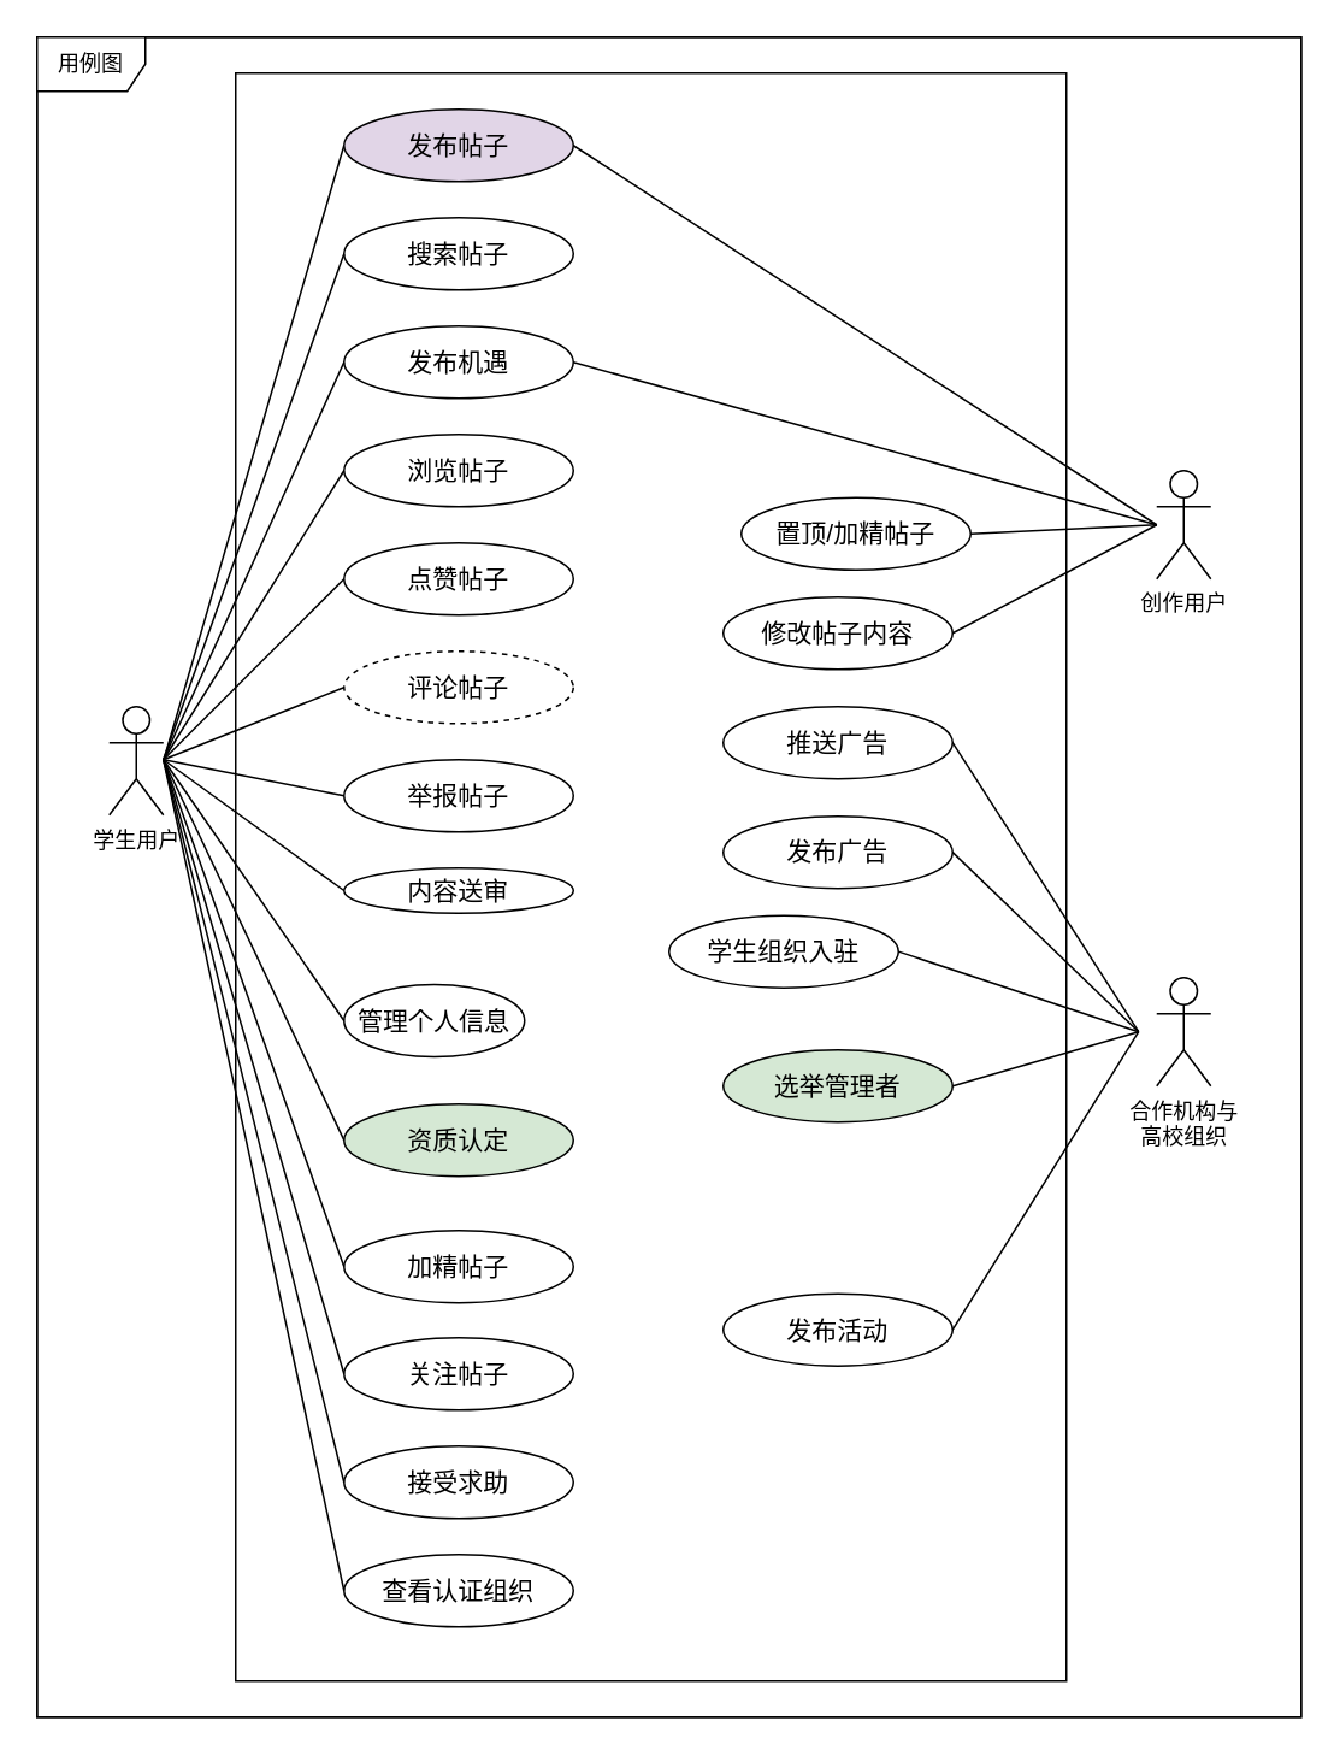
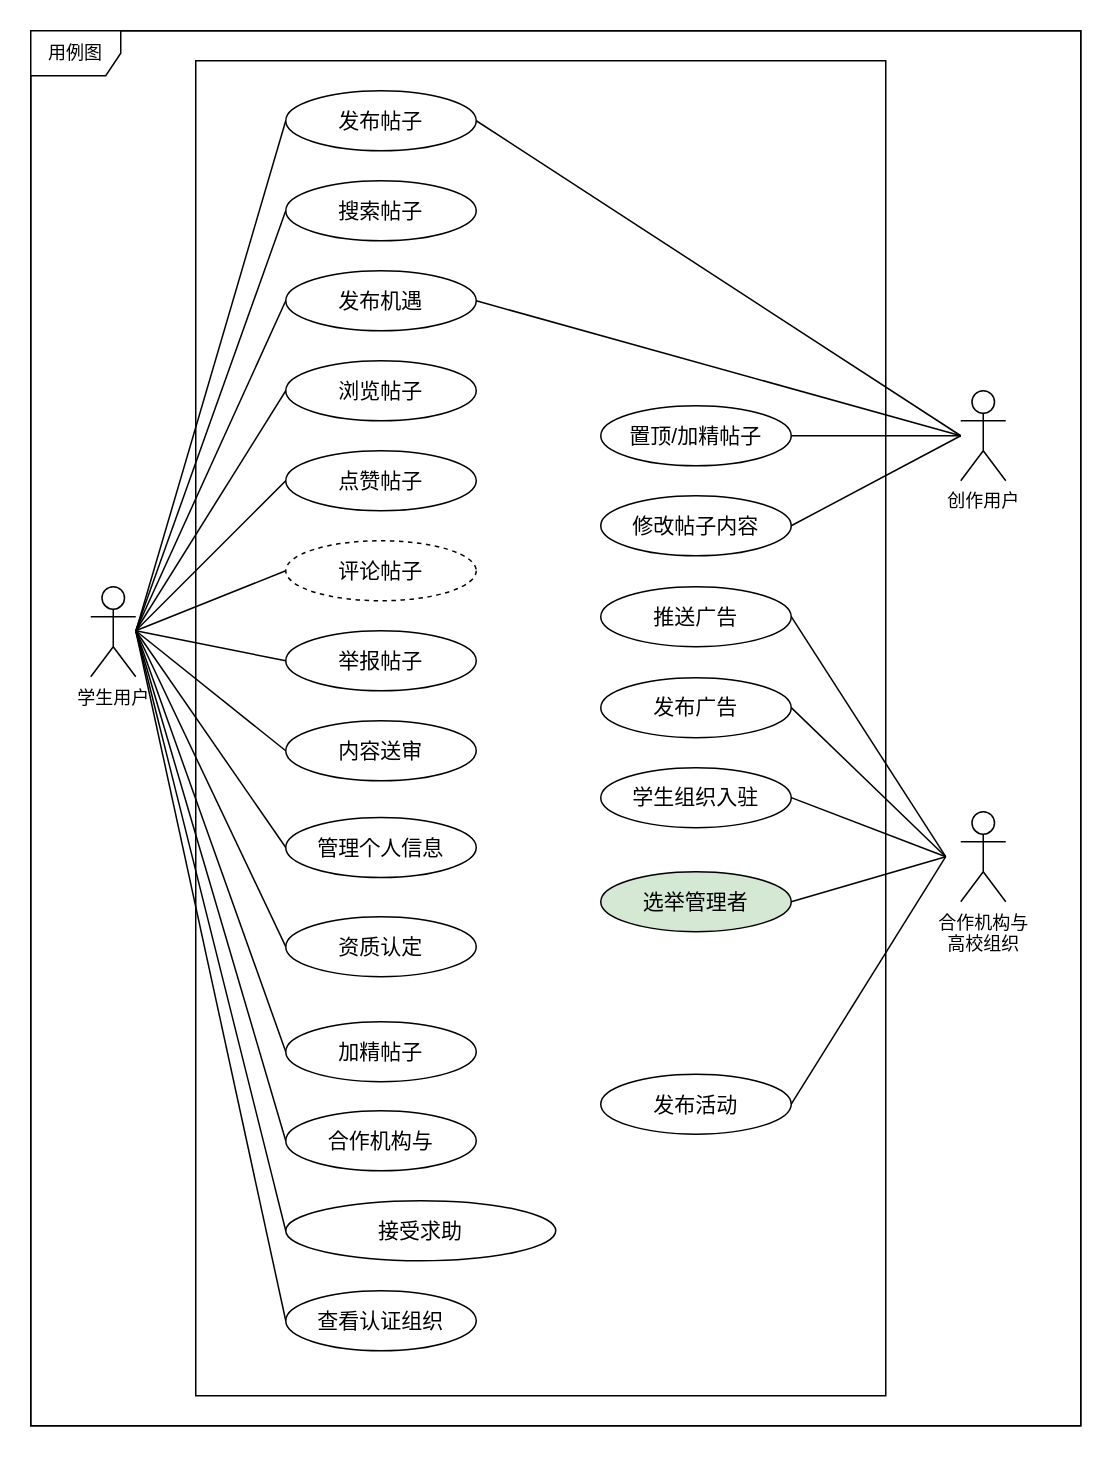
- <mxCell id="10" value="&lt;font style=&quot;font-size: 14px&quot;&gt;发布帖子&lt;/font&gt;" style="ellipse;whiteSpace=wrap;html=1;fillColor=#e1d5e7;" vertex="1" parent="1"><mxGeometry x="190" y="60" width="127" height="40" as="geometry" /></mxCell>
+ <mxCell id="10" value="&lt;font style=&quot;font-size: 14px&quot;&gt;发布帖子&lt;/font&gt;" style="ellipse;whiteSpace=wrap;html=1;" vertex="1" parent="1"><mxGeometry x="190" y="60" width="127" height="40" as="geometry" /></mxCell>
- <mxCell id="19" value="&lt;span style=&quot;font-size: 14px&quot;&gt;置顶/加精帖子&lt;/span&gt;" style="ellipse;whiteSpace=wrap;html=1;" vertex="1" parent="1"><mxGeometry x="410" y="275" width="127" height="40" as="geometry" /></mxCell>
+ <mxCell id="19" value="&lt;span style=&quot;font-size: 14px&quot;&gt;置顶/加精帖子&lt;/span&gt;" style="ellipse;whiteSpace=wrap;html=1;" vertex="1" parent="1"><mxGeometry x="400" y="270" width="127" height="40" as="geometry" /></mxCell>
- <mxCell id="15" value="&lt;font style=&quot;font-size: 14px&quot;&gt;内容送审&lt;/font&gt;" style="ellipse;whiteSpace=wrap;html=1;" vertex="1" parent="1"><mxGeometry x="190" y="480" width="127" height="25" as="geometry" /></mxCell>
+ <mxCell id="15" value="&lt;font style=&quot;font-size: 14px&quot;&gt;内容送审&lt;/font&gt;" style="ellipse;whiteSpace=wrap;html=1;" vertex="1" parent="1"><mxGeometry x="190" y="480" width="127" height="40" as="geometry" /></mxCell>
- <mxCell id="24" value="&lt;font style=&quot;font-size: 14px&quot;&gt;学生组织入驻&lt;/font&gt;" style="ellipse;whiteSpace=wrap;html=1;" vertex="1" parent="1"><mxGeometry x="370" y="506.26" width="127" height="40" as="geometry" /></mxCell>
+ <mxCell id="24" value="&lt;font style=&quot;font-size: 14px&quot;&gt;学生组织入驻&lt;/font&gt;" style="ellipse;whiteSpace=wrap;html=1;" vertex="1" parent="1"><mxGeometry x="400" y="511.26" width="127" height="40" as="geometry" /></mxCell>
- <mxCell id="16" value="&lt;font style=&quot;font-size: 14px&quot;&gt;管理个人信息&lt;/font&gt;" style="ellipse;whiteSpace=wrap;html=1;" vertex="1" parent="1"><mxGeometry x="190" y="544.5" width="100" height="40" as="geometry" /></mxCell>
+ <mxCell id="16" value="&lt;font style=&quot;font-size: 14px&quot;&gt;管理个人信息&lt;/font&gt;" style="ellipse;whiteSpace=wrap;html=1;" vertex="1" parent="1"><mxGeometry x="190" y="544.5" width="127" height="40" as="geometry" /></mxCell>
- <mxCell id="26" value="&lt;span style=&quot;font-size: 14px&quot;&gt;资质认定&lt;/span&gt;" style="ellipse;whiteSpace=wrap;html=1;fillColor=#d5e8d4;" vertex="1" parent="1"><mxGeometry x="190" y="610.63" width="127" height="40" as="geometry" /></mxCell>
+ <mxCell id="26" value="&lt;span style=&quot;font-size: 14px&quot;&gt;资质认定&lt;/span&gt;" style="ellipse;whiteSpace=wrap;html=1;" vertex="1" parent="1"><mxGeometry x="190" y="610.63" width="127" height="40" as="geometry" /></mxCell>
- <mxCell id="18" value="&lt;font style=&quot;font-size: 14px&quot;&gt;关注帖子&lt;/font&gt;" style="ellipse;whiteSpace=wrap;html=1;" vertex="1" parent="1"><mxGeometry x="190" y="740" width="127" height="40" as="geometry" /></mxCell>
+ <mxCell id="18" value="&lt;font style=&quot;font-size: 14px&quot;&gt;合作机构与&lt;/font&gt;" style="ellipse;whiteSpace=wrap;html=1;" vertex="1" parent="1"><mxGeometry x="190" y="740" width="127" height="40" as="geometry" /></mxCell>
- <mxCell id="17" value="&lt;font style=&quot;font-size: 14px&quot;&gt;接受求助&lt;/font&gt;" style="ellipse;whiteSpace=wrap;html=1;" vertex="1" parent="1"><mxGeometry x="190" y="800" width="127" height="40" as="geometry" /></mxCell>
+ <mxCell id="17" value="&lt;font style=&quot;font-size: 14px&quot;&gt;接受求助&lt;/font&gt;" style="ellipse;whiteSpace=wrap;html=1;" vertex="1" parent="1"><mxGeometry x="190" y="800" width="180" height="40" as="geometry" /></mxCell>
